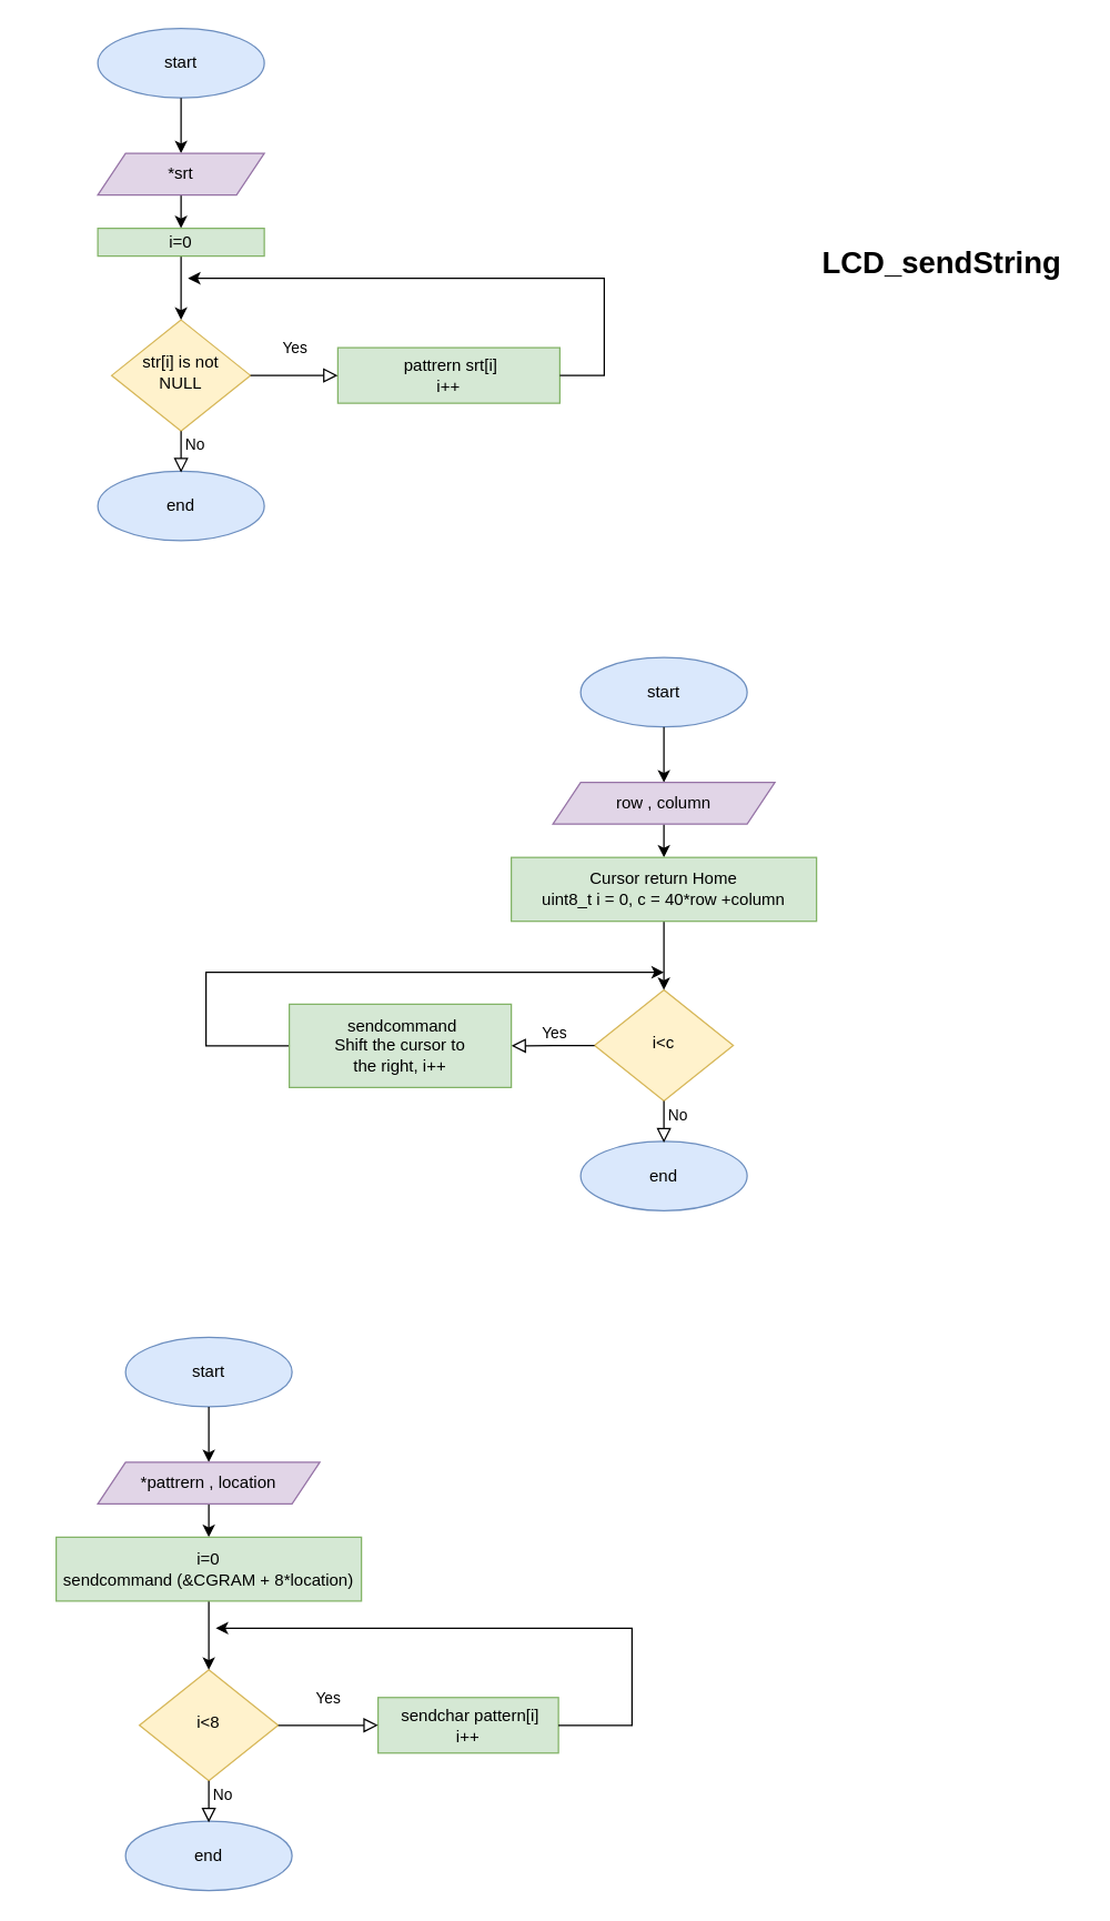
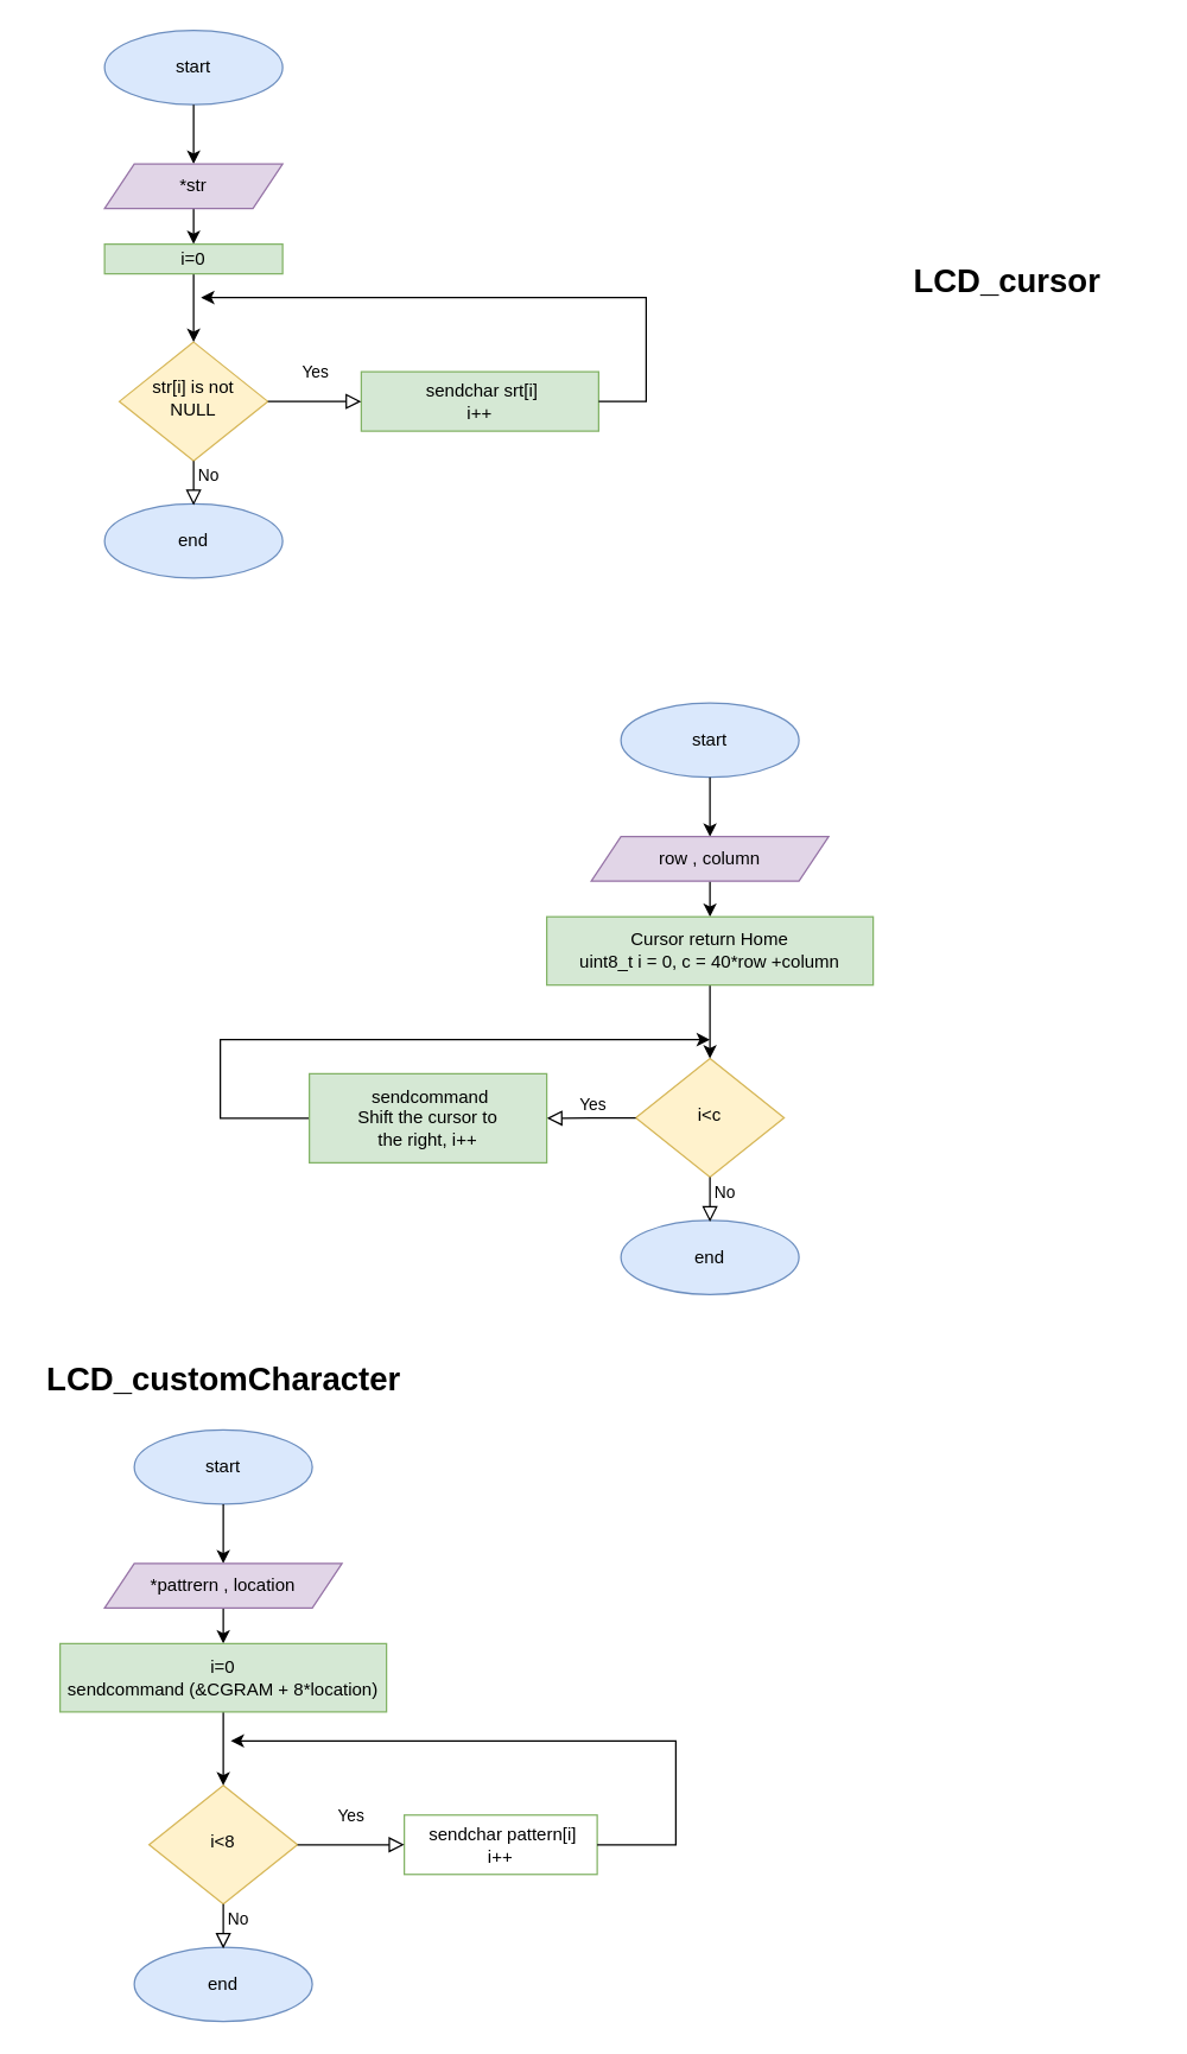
- <mxCell id="6" value="*srt" style="shape=parallelogram;perimeter=parallelogramPerimeter;whiteSpace=wrap;html=1;fixedSize=1;fillColor=#e1d5e7;strokeColor=#9673a6;" parent="1" vertex="1"><mxGeometry x="70" y="110" width="120" height="30" as="geometry" /></mxCell>
+ <mxCell id="6" value="*str" style="shape=parallelogram;perimeter=parallelogramPerimeter;whiteSpace=wrap;html=1;fixedSize=1;fillColor=#e1d5e7;strokeColor=#9673a6;" parent="1" vertex="1"><mxGeometry x="70" y="110" width="120" height="30" as="geometry" /></mxCell>
- <mxCell id="8" value="&lt;font style=&quot;font-size: 22px;&quot;&gt;&lt;b&gt;LCD_sendString&lt;/b&gt;&lt;/font&gt;" style="text;html=1;align=center;verticalAlign=middle;resizable=0;points=[];autosize=1;strokeColor=none;fillColor=none;" parent="1" vertex="1"><mxGeometry x="578" y="170" width="200" height="40" as="geometry" /></mxCell>
+ <mxCell id="8" value="&lt;font style=&quot;font-size: 22px;&quot;&gt;&lt;b&gt;LCD_cursor&lt;/b&gt;&lt;/font&gt;" style="text;html=1;align=center;verticalAlign=middle;resizable=0;points=[];autosize=1;strokeColor=none;fillColor=none;" parent="1" vertex="1"><mxGeometry x="578" y="170" width="200" height="40" as="geometry" /></mxCell>
- <mxCell id="9" value="&lt;font style=&quot;font-size: 12px;&quot;&gt;&amp;nbsp;pattrern srt[i]&lt;br&gt;i++&lt;/font&gt;" style="rounded=0;whiteSpace=wrap;html=1;fillColor=#d5e8d4;strokeColor=#82b366;" parent="1" vertex="1"><mxGeometry x="243" y="250" width="160" height="40" as="geometry" /></mxCell>
+ <mxCell id="9" value="&lt;font style=&quot;font-size: 12px;&quot;&gt;&amp;nbsp;sendchar srt[i]&lt;br&gt;i++&lt;/font&gt;" style="rounded=0;whiteSpace=wrap;html=1;fillColor=#d5e8d4;strokeColor=#82b366;" parent="1" vertex="1"><mxGeometry x="243" y="250" width="160" height="40" as="geometry" /></mxCell>
+ <mxCell id="21" value="&lt;font style=&quot;font-size: 22px;&quot;&gt;&lt;b&gt;LCD_customCharacter&lt;/b&gt;&lt;/font&gt;" style="text;html=1;align=center;verticalAlign=middle;resizable=0;points=[];autosize=1;strokeColor=none;fillColor=none;" parent="1" vertex="1"><mxGeometry x="20" y="910" width="260" height="40" as="geometry" /></mxCell>
- <mxCell id="22" value="&lt;font style=&quot;font-size: 12px;&quot;&gt;&amp;nbsp;sendchar pattern[i]&lt;br&gt;i++&lt;/font&gt;" style="rounded=0;whiteSpace=wrap;html=1;fillColor=#d5e8d4;strokeColor=#82b366;" parent="1" vertex="1"><mxGeometry x="272" y="1222.5" width="130" height="40" as="geometry" /></mxCell>
+ <mxCell id="22" value="&lt;font style=&quot;font-size: 12px;&quot;&gt;&amp;nbsp;sendchar pattern[i]&lt;br&gt;i++&lt;/font&gt;" style="rounded=0;whiteSpace=wrap;html=1;fillColor=#ffffff;strokeColor=#82b366;" parent="1" vertex="1"><mxGeometry x="272" y="1222.5" width="130" height="40" as="geometry" /></mxCell>
